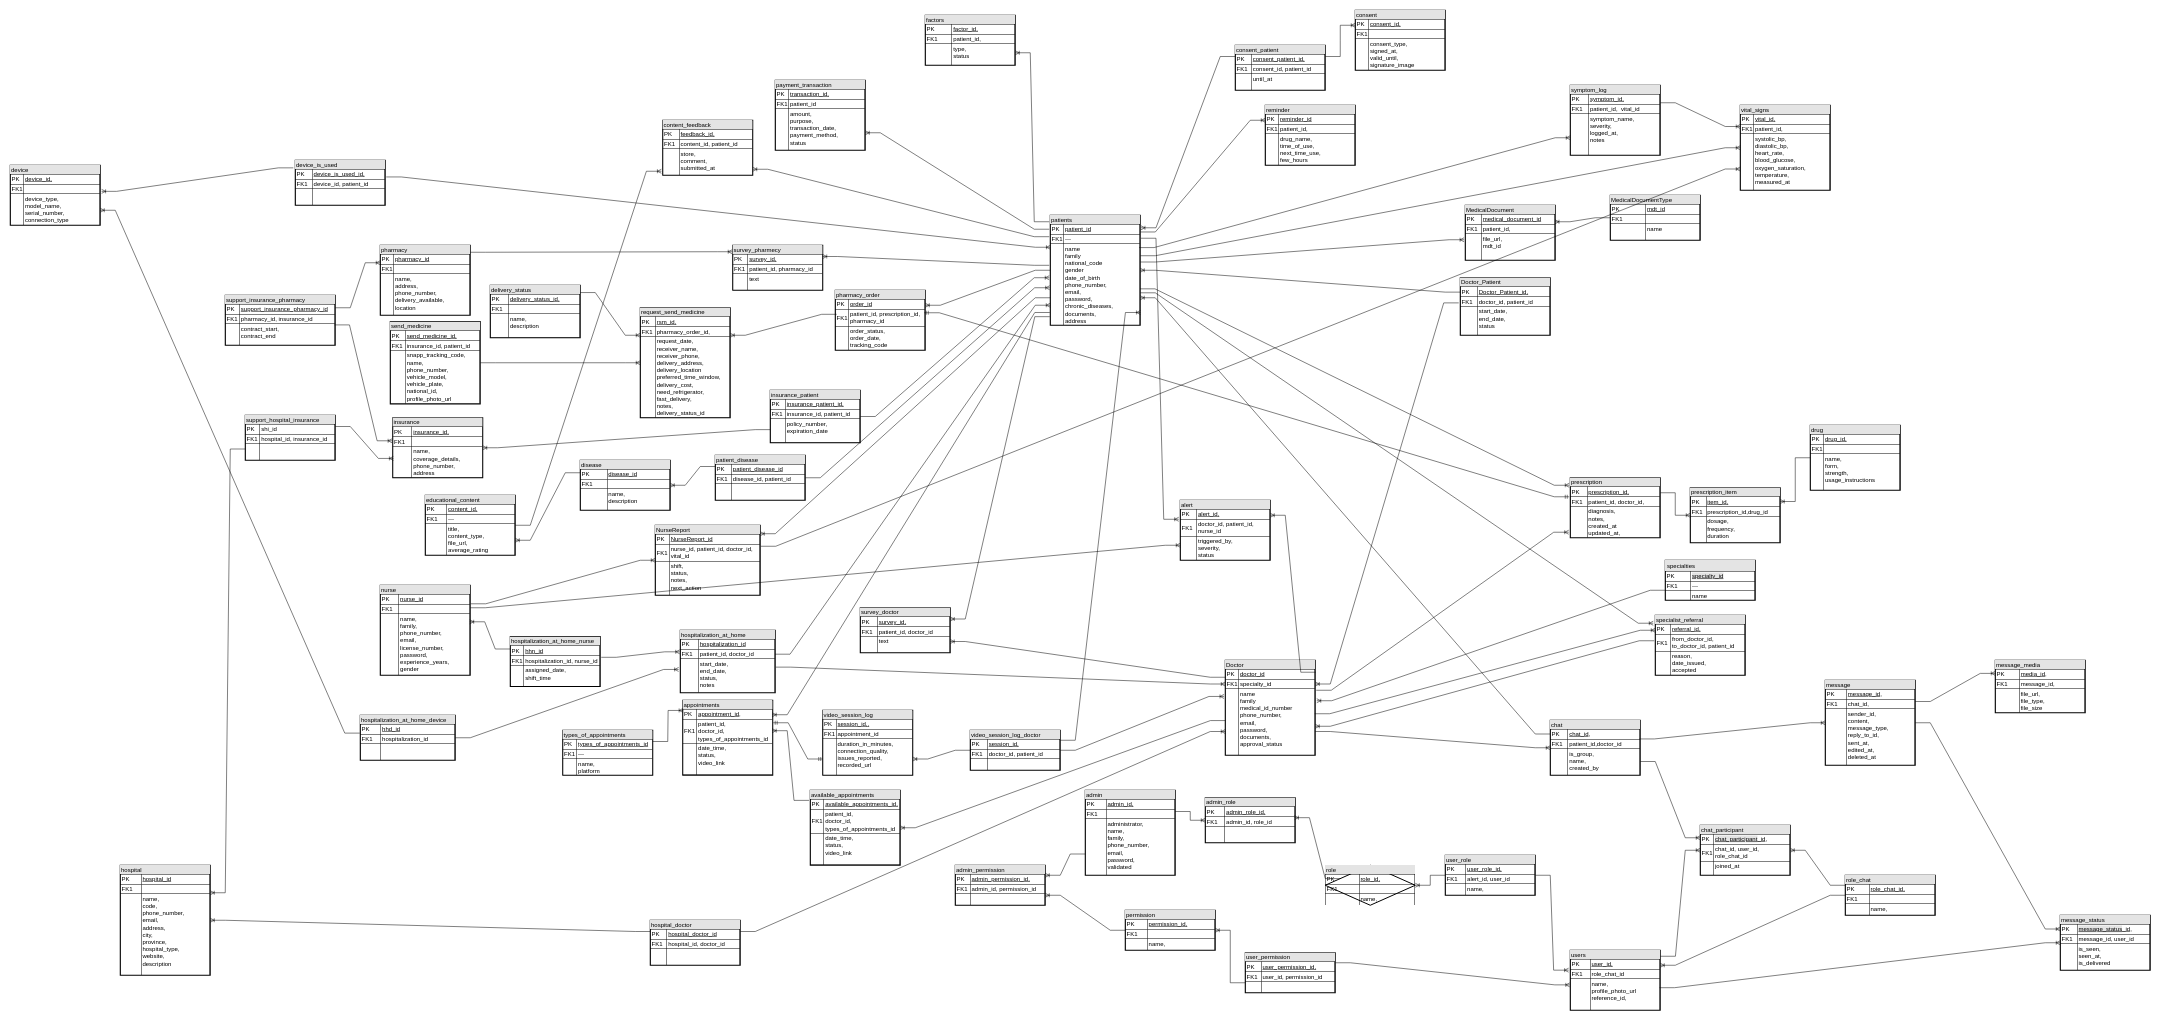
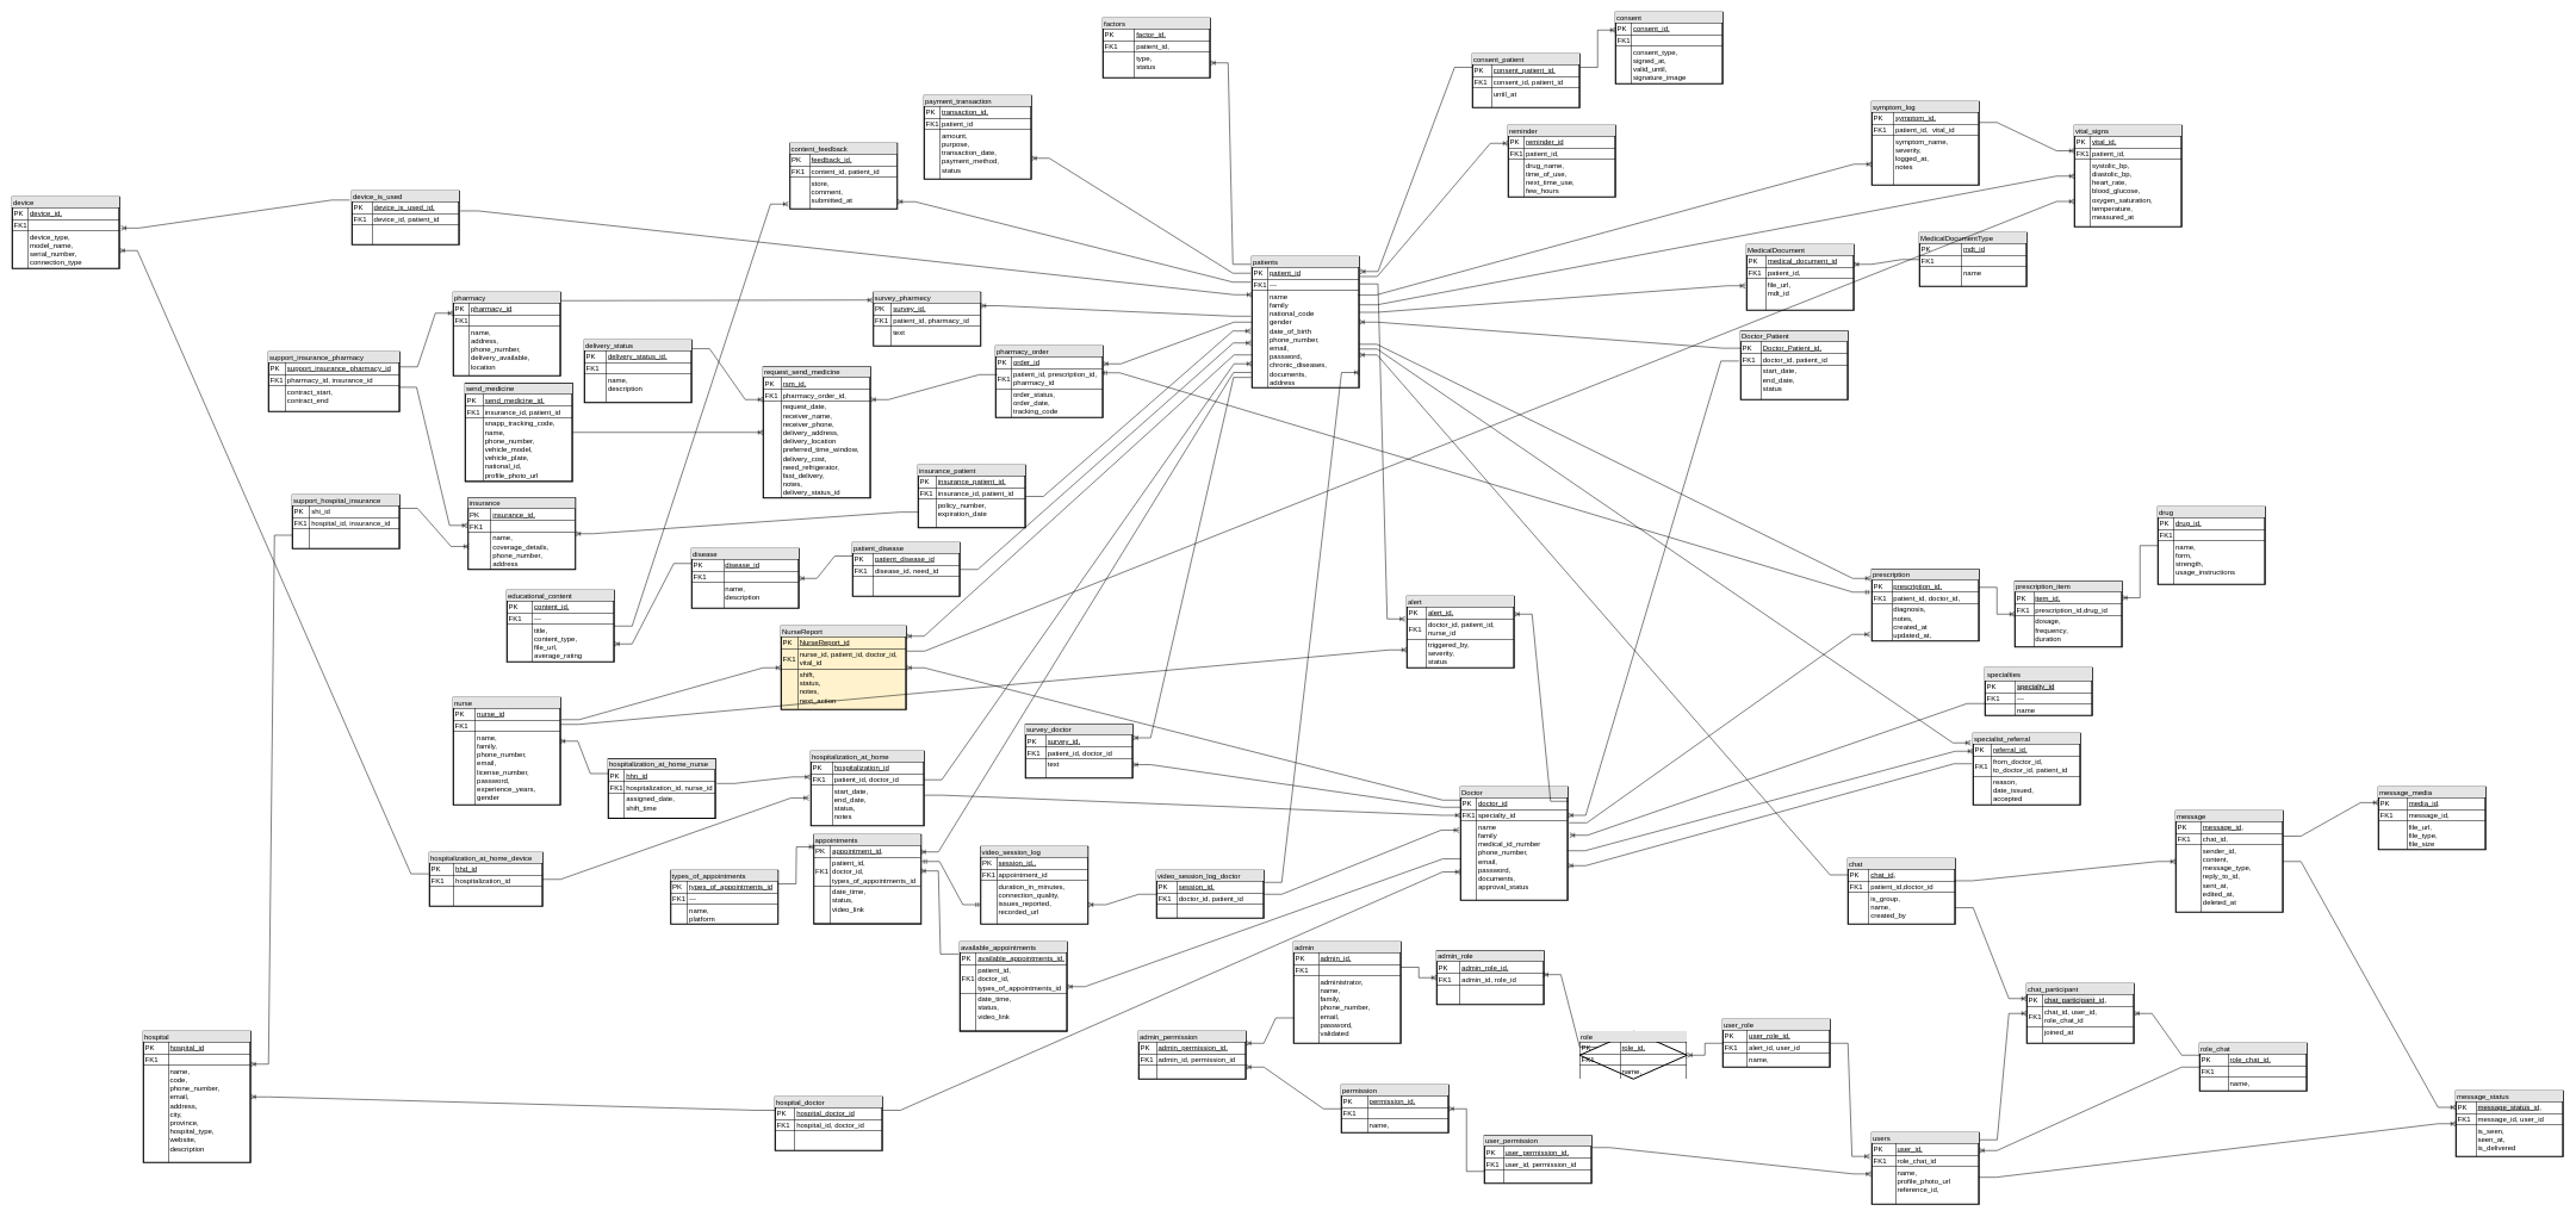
- <mxCell id="81" value="&lt;div style=&quot;box-sizing: border-box; width: 100%; background: rgb(228, 228, 228); padding: 2px;&quot;&gt;patient_disease&lt;/div&gt;&lt;table border=&quot;1&quot; style=&quot;width: 100%; font-size: 1em; border: 1px solid rgb(0, 0, 0); border-collapse: collapse;&quot; cellpadding=&quot;2&quot; cellspacing=&quot;0&quot;&gt;&lt;tbody&gt;&lt;tr&gt;&lt;td&gt;PK&lt;/td&gt;&lt;td style=&quot;border-collapse: collapse; border-color: rgb(0, 0, 0);&quot; border=&quot;1&quot;&gt;&lt;u&gt;patient_disease_id&lt;/u&gt;&lt;/td&gt;&lt;/tr&gt;&lt;tr&gt;&lt;td&gt;FK1&lt;/td&gt;&lt;td&gt;disease_id, patient_id&lt;/td&gt;&lt;/tr&gt;&lt;tr&gt;&lt;td&gt;&lt;/td&gt;&lt;td&gt;&lt;br&gt;&lt;br&gt;&lt;/td&gt;&lt;/tr&gt;&lt;/tbody&gt;&lt;/table&gt;" style="verticalAlign=top;align=left;overflow=fill;html=1;whiteSpace=wrap;strokeWidth=2;" parent="1" vertex="1"><mxGeometry x="1430" y="910" width="180" height="90" as="geometry" /></mxCell>
+ <mxCell id="81" value="&lt;div style=&quot;box-sizing: border-box; width: 100%; background: rgb(228, 228, 228); padding: 2px;&quot;&gt;patient_disease&lt;/div&gt;&lt;table border=&quot;1&quot; style=&quot;width: 100%; font-size: 1em; border: 1px solid rgb(0, 0, 0); border-collapse: collapse;&quot; cellpadding=&quot;2&quot; cellspacing=&quot;0&quot;&gt;&lt;tbody&gt;&lt;tr&gt;&lt;td&gt;PK&lt;/td&gt;&lt;td style=&quot;border-collapse: collapse; border-color: rgb(0, 0, 0);&quot; border=&quot;1&quot;&gt;&lt;u&gt;patient_disease_id&lt;/u&gt;&lt;/td&gt;&lt;/tr&gt;&lt;tr&gt;&lt;td&gt;FK1&lt;/td&gt;&lt;td&gt;disease_id, need_id&lt;/td&gt;&lt;/tr&gt;&lt;tr&gt;&lt;td&gt;&lt;/td&gt;&lt;td&gt;&lt;br&gt;&lt;br&gt;&lt;/td&gt;&lt;/tr&gt;&lt;/tbody&gt;&lt;/table&gt;" style="verticalAlign=top;align=left;overflow=fill;html=1;whiteSpace=wrap;strokeWidth=2;" parent="1" vertex="1"><mxGeometry x="1430" y="910" width="180" height="90" as="geometry" /></mxCell>
- <mxCell id="138" value="&lt;div style=&quot;box-sizing: border-box; width: 100%; background: rgb(228, 228, 228); padding: 2px;&quot;&gt;NurseReport&lt;/div&gt;&lt;table border=&quot;1&quot; style=&quot;width: 100%; font-size: 1em; border: 1px solid rgb(0, 0, 0); border-collapse: collapse;&quot; cellpadding=&quot;2&quot; cellspacing=&quot;0&quot;&gt;&lt;tbody&gt;&lt;tr&gt;&lt;td&gt;PK&lt;/td&gt;&lt;td style=&quot;border-collapse: collapse; border-color: rgb(0, 0, 0);&quot; border=&quot;1&quot;&gt;&lt;u&gt;NurseReport_id&lt;/u&gt;&lt;/td&gt;&lt;/tr&gt;&lt;tr&gt;&lt;td&gt;FK1&lt;/td&gt;&lt;td&gt;nurse_id, patient_id, doctor_id,&amp;nbsp;&lt;br&gt;vital_id&lt;/td&gt;&lt;/tr&gt;&lt;tr&gt;&lt;td&gt;&lt;/td&gt;&lt;td&gt;shift, &lt;br&gt;status, &lt;br&gt;notes, &lt;br&gt;next_action&lt;br&gt;&lt;br&gt;&lt;/td&gt;&lt;/tr&gt;&lt;/tbody&gt;&lt;/table&gt;" style="verticalAlign=top;align=left;overflow=fill;html=1;whiteSpace=wrap;strokeWidth=2;" vertex="1" parent="1"><mxGeometry x="1310" y="1050" width="210" height="140" as="geometry" /></mxCell>
+ <mxCell id="138" value="&lt;div style=&quot;box-sizing: border-box; width: 100%; background: rgb(228, 228, 228); padding: 2px;&quot;&gt;NurseReport&lt;/div&gt;&lt;table border=&quot;1&quot; style=&quot;width: 100%; font-size: 1em; border: 1px solid rgb(0, 0, 0); border-collapse: collapse;&quot; cellpadding=&quot;2&quot; cellspacing=&quot;0&quot;&gt;&lt;tbody&gt;&lt;tr&gt;&lt;td&gt;PK&lt;/td&gt;&lt;td style=&quot;border-collapse: collapse; border-color: rgb(0, 0, 0);&quot; border=&quot;1&quot;&gt;&lt;u&gt;NurseReport_id&lt;/u&gt;&lt;/td&gt;&lt;/tr&gt;&lt;tr&gt;&lt;td&gt;FK1&lt;/td&gt;&lt;td&gt;nurse_id, patient_id, doctor_id,&amp;nbsp;&lt;br&gt;vital_id&lt;/td&gt;&lt;/tr&gt;&lt;tr&gt;&lt;td&gt;&lt;/td&gt;&lt;td&gt;shift, &lt;br&gt;status, &lt;br&gt;notes, &lt;br&gt;next_action&lt;br&gt;&lt;br&gt;&lt;/td&gt;&lt;/tr&gt;&lt;/tbody&gt;&lt;/table&gt;" style="verticalAlign=top;align=left;overflow=fill;html=1;whiteSpace=wrap;strokeWidth=2;fillColor=#fff2cc;" vertex="1" parent="1"><mxGeometry x="1310" y="1050" width="210" height="140" as="geometry" /></mxCell>
+ <mxCell id="142" value="" style="edgeStyle=entityRelationEdgeStyle;fontSize=12;html=1;endArrow=ERoneToMany;rounded=0;entryX=1;entryY=0.5;entryDx=0;entryDy=0;exitX=0;exitY=0.116;exitDx=0;exitDy=0;exitPerimeter=0;" edge="1" parent="1" source="3" target="138"><mxGeometry width="100" height="100" relative="1" as="geometry"><mxPoint x="2350" y="1240" as="sourcePoint" /><mxPoint x="1890" y="1150" as="targetPoint" /></mxGeometry></mxCell>
- <mxCell id="56" value="" style="edgeStyle=entityRelationEdgeStyle;fontSize=12;html=1;endArrow=ERoneToMany;rounded=0;entryX=0;entryY=0.5;entryDx=0;entryDy=0;exitX=1;exitY=0.75;exitDx=0;exitDy=0;" parent="1" source="3" target="71" edge="1"><mxGeometry width="100" height="100" relative="1" as="geometry"><mxPoint x="2840" y="1590" as="sourcePoint" /><mxPoint x="2600" y="1490" as="targetPoint" /></mxGeometry></mxCell>
- <mxCell id="91" value="&lt;div style=&quot;box-sizing: border-box; width: 100%; background: rgb(228, 228, 228); padding: 2px;&quot;&gt;available_appointments&lt;/div&gt;&lt;table border=&quot;1&quot; style=&quot;width: 100%; font-size: 1em; border: 1px solid rgb(0, 0, 0); border-collapse: collapse;&quot; cellpadding=&quot;2&quot; cellspacing=&quot;0&quot;&gt;&lt;tbody&gt;&lt;tr&gt;&lt;td&gt;PK&lt;/td&gt;&lt;td style=&quot;border-collapse: collapse; border-color: rgb(0, 0, 0);&quot; border=&quot;1&quot;&gt;&lt;u&gt;available_appointments_id,&lt;/u&gt;&lt;/td&gt;&lt;/tr&gt;&lt;tr&gt;&lt;td&gt;FK1&lt;/td&gt;&lt;td&gt;patient_id,&lt;br&gt;doctor_id,&lt;br&gt;types_of_appointments_id&lt;/td&gt;&lt;/tr&gt;&lt;tr&gt;&lt;td&gt;&lt;/td&gt;&lt;td&gt;date_time, &lt;br&gt;status, &lt;br&gt;video_link&lt;br&gt;&lt;br&gt;&lt;/td&gt;&lt;/tr&gt;&lt;/tbody&gt;&lt;/table&gt;" style="verticalAlign=top;align=left;overflow=fill;html=1;whiteSpace=wrap;strokeWidth=2;" parent="1" vertex="1"><mxGeometry x="1620" y="1580" width="180" height="150" as="geometry" /></mxCell>
+ <mxCell id="91" value="&lt;div style=&quot;box-sizing: border-box; width: 100%; background: rgb(228, 228, 228); padding: 2px;&quot;&gt;available_appointments&lt;/div&gt;&lt;table border=&quot;1&quot; style=&quot;width: 100%; font-size: 1em; border: 1px solid rgb(0, 0, 0); border-collapse: collapse;&quot; cellpadding=&quot;2&quot; cellspacing=&quot;0&quot;&gt;&lt;tbody&gt;&lt;tr&gt;&lt;td&gt;PK&lt;/td&gt;&lt;td style=&quot;border-collapse: collapse; border-color: rgb(0, 0, 0);&quot; border=&quot;1&quot;&gt;&lt;u&gt;available_appointments_id,&lt;/u&gt;&lt;/td&gt;&lt;/tr&gt;&lt;tr&gt;&lt;td&gt;FK1&lt;/td&gt;&lt;td&gt;patient_id,&lt;br&gt;doctor_id,&lt;br&gt;types_of_appointments_id&lt;/td&gt;&lt;/tr&gt;&lt;tr&gt;&lt;td&gt;&lt;/td&gt;&lt;td&gt;date_time, &lt;br&gt;status, &lt;br&gt;video_link&lt;br&gt;&lt;br&gt;&lt;/td&gt;&lt;/tr&gt;&lt;/tbody&gt;&lt;/table&gt;" style="verticalAlign=top;align=left;overflow=fill;html=1;whiteSpace=wrap;strokeWidth=2;" parent="1" vertex="1"><mxGeometry x="1610" y="1580" width="180" height="150" as="geometry" /></mxCell>
